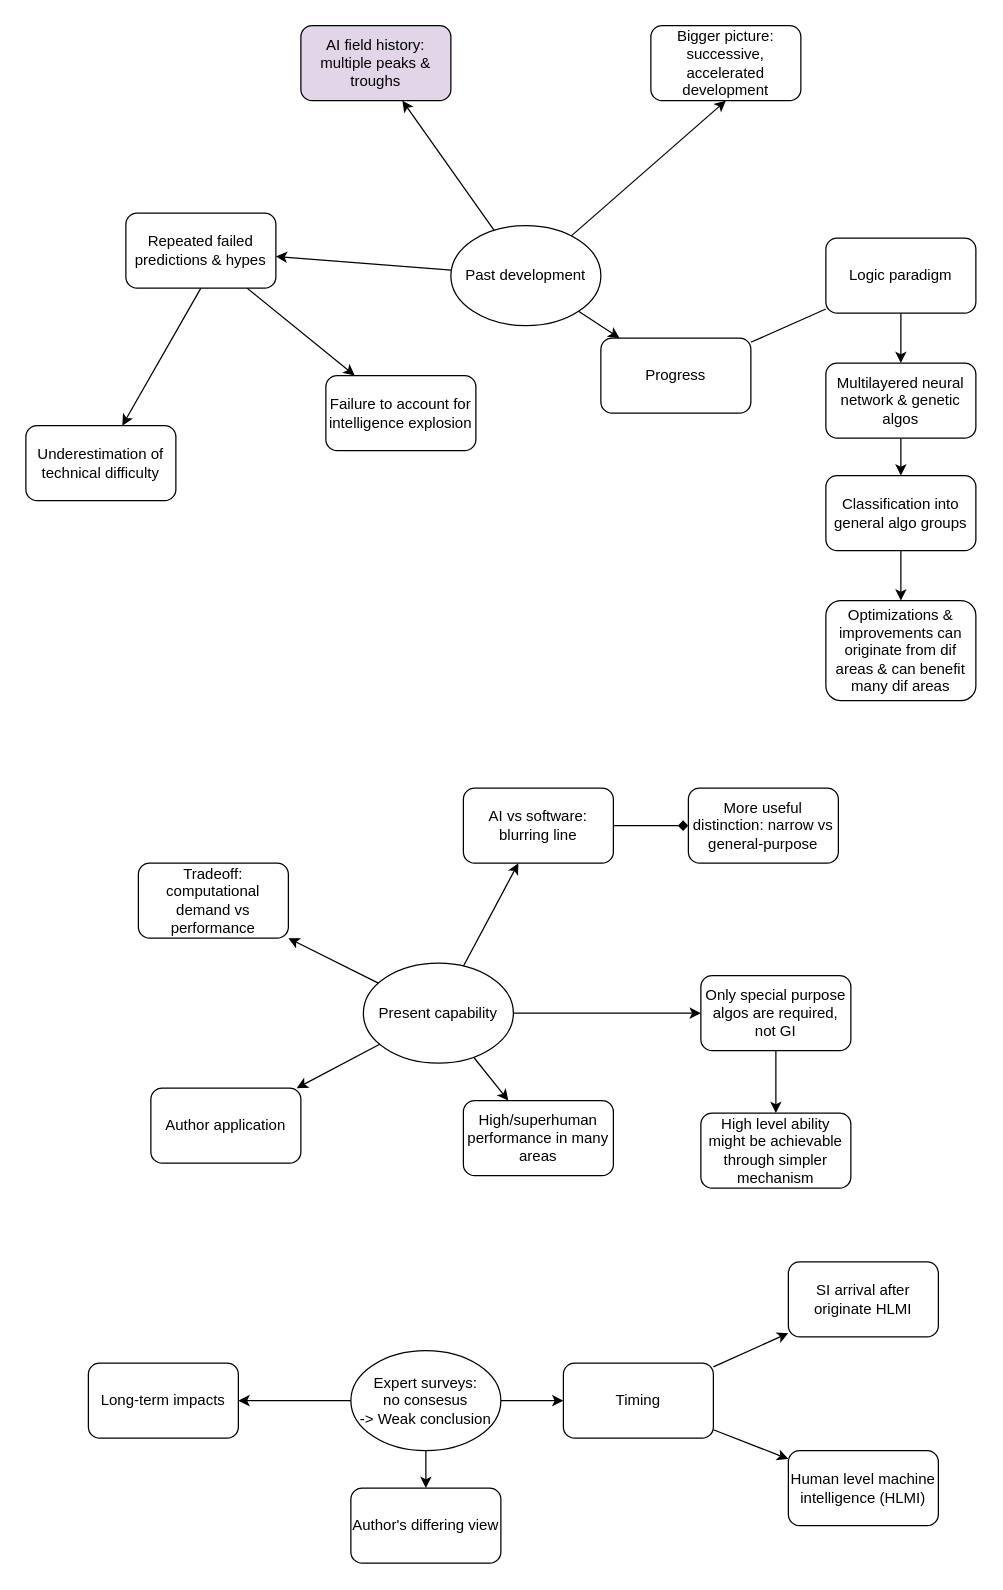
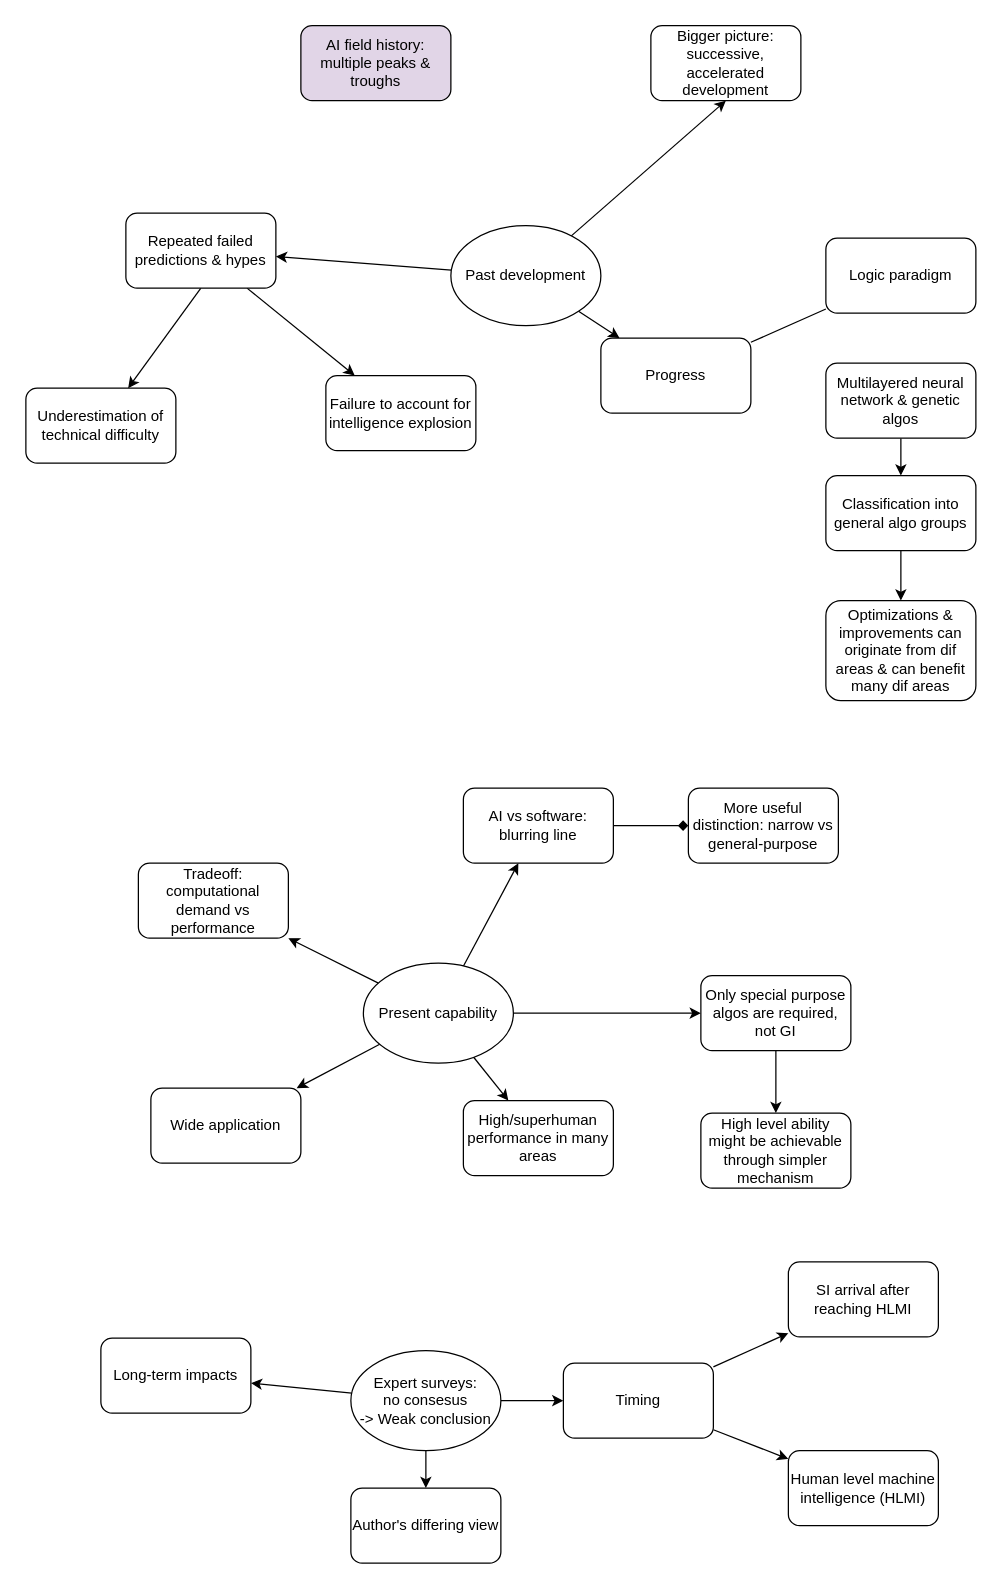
- <mxCell id="5" style="rounded=0;orthogonalLoop=1;jettySize=auto;html=1;" edge="1" parent="1" source="7" target="2"><mxGeometry relative="1" as="geometry" /></mxCell>
- <mxCell id="16" value="" style="edgeStyle=orthogonalEdgeStyle;rounded=0;orthogonalLoop=1;jettySize=auto;html=1;" edge="1" parent="1" source="17" target="19"><mxGeometry relative="1" as="geometry" /></mxCell>
- <mxCell id="12" value="Underestimation of technical difficulty" style="rounded=1;whiteSpace=wrap;html=1;" vertex="1" parent="1"><mxGeometry x="20" y="340" width="120" height="60" as="geometry" /></mxCell>
+ <mxCell id="12" value="Underestimation of technical difficulty" style="rounded=1;whiteSpace=wrap;html=1;" vertex="1" parent="1"><mxGeometry x="20" y="310" width="120" height="60" as="geometry" /></mxCell>
- <mxCell id="34" value="Author application" style="rounded=1;whiteSpace=wrap;html=1;" vertex="1" parent="1"><mxGeometry x="120" y="870" width="120" height="60" as="geometry" /></mxCell>
+ <mxCell id="34" value="Wide application" style="rounded=1;whiteSpace=wrap;html=1;" vertex="1" parent="1"><mxGeometry x="120" y="870" width="120" height="60" as="geometry" /></mxCell>
- <mxCell id="48" value="SI arrival after originate HLMI" style="rounded=1;whiteSpace=wrap;html=1;" vertex="1" parent="1"><mxGeometry x="630" y="1009" width="120" height="60" as="geometry" /></mxCell>
+ <mxCell id="48" value="SI arrival after reaching HLMI" style="rounded=1;whiteSpace=wrap;html=1;" vertex="1" parent="1"><mxGeometry x="630" y="1009" width="120" height="60" as="geometry" /></mxCell>
- <mxCell id="44" value="Long-term impacts" style="rounded=1;whiteSpace=wrap;html=1;" vertex="1" parent="1"><mxGeometry x="70" y="1090" width="120" height="60" as="geometry" /></mxCell>
+ <mxCell id="44" value="Long-term impacts" style="rounded=1;whiteSpace=wrap;html=1;" vertex="1" parent="1"><mxGeometry x="80" y="1070" width="120" height="60" as="geometry" /></mxCell>
